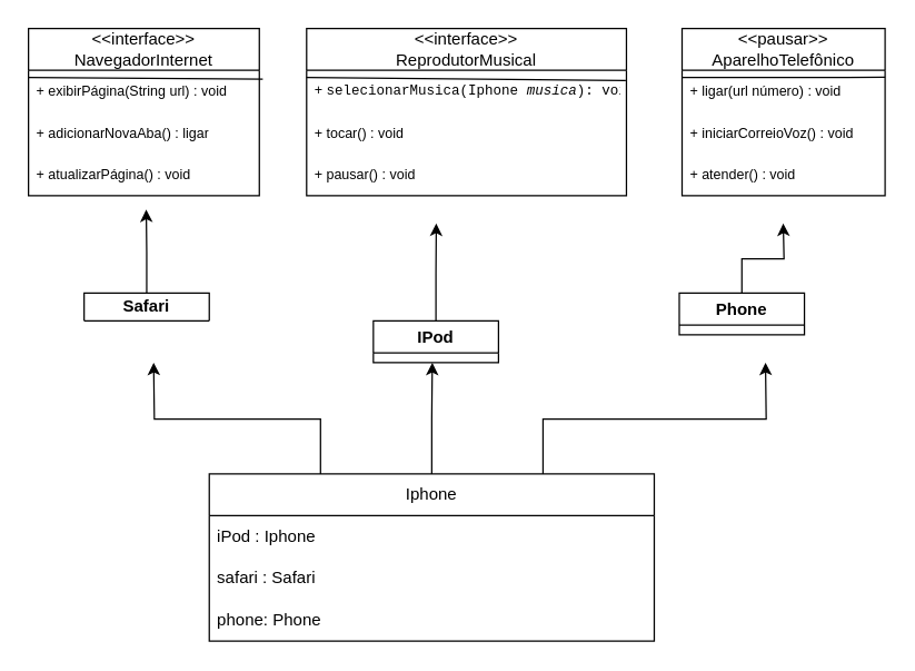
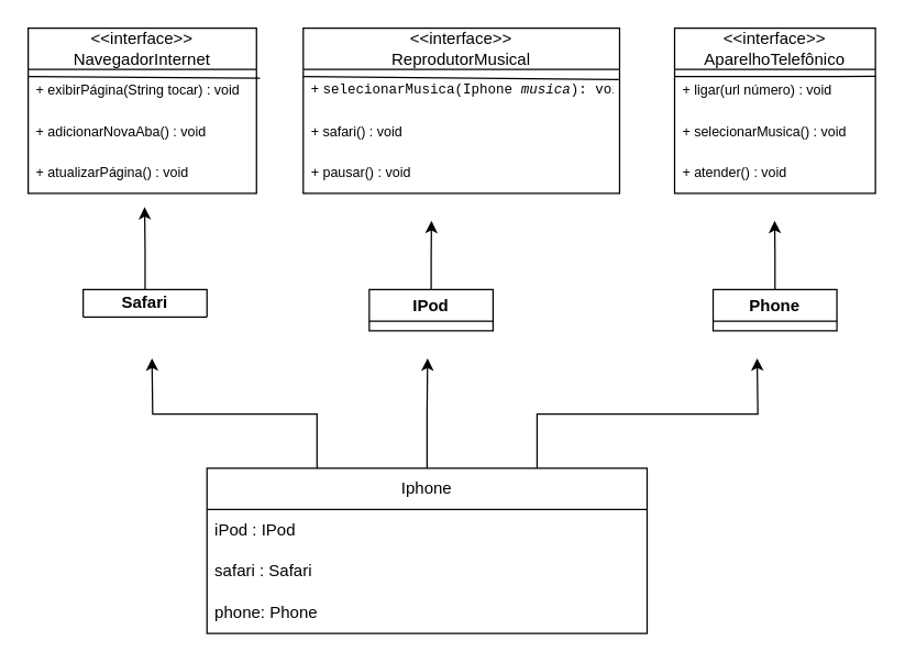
- <mxCell id="7" value="&amp;lt;&amp;lt;pausar&amp;gt;&amp;gt;&lt;div&gt;AparelhoTelefônico&lt;/div&gt;" style="swimlane;fontStyle=0;childLayout=stackLayout;horizontal=1;startSize=30;horizontalStack=0;resizeParent=1;resizeParentMax=0;resizeLast=0;collapsible=1;marginBottom=0;whiteSpace=wrap;html=1;" vertex="1" parent="1"><mxGeometry x="490" y="20" width="146" height="120" as="geometry" /></mxCell>
+ <mxCell id="7" value="&amp;lt;&amp;lt;interface&amp;gt;&amp;gt;&lt;div&gt;AparelhoTelefônico&lt;/div&gt;" style="swimlane;fontStyle=0;childLayout=stackLayout;horizontal=1;startSize=30;horizontalStack=0;resizeParent=1;resizeParentMax=0;resizeLast=0;collapsible=1;marginBottom=0;whiteSpace=wrap;html=1;" vertex="1" parent="1"><mxGeometry x="490" y="20" width="146" height="120" as="geometry" /></mxCell>
- <mxCell id="13" value="&lt;div style=&quot;font-size: 10px;&quot;&gt;&lt;span style=&quot;font-size: 10px;&quot;&gt;+ exibirPágina(String url) : void&lt;/span&gt;&lt;/div&gt;" style="text;strokeColor=none;fillColor=none;align=left;verticalAlign=middle;spacingLeft=4;spacingRight=4;overflow=hidden;points=[[0,0.5],[1,0.5]];portConstraint=eastwest;rotatable=0;whiteSpace=wrap;html=1;fontSize=10;" vertex="1" parent="12"><mxGeometry y="30" width="166" height="30" as="geometry" /></mxCell>
+ <mxCell id="13" value="&lt;div style=&quot;font-size: 10px;&quot;&gt;&lt;span style=&quot;font-size: 10px;&quot;&gt;+ exibirPágina(String tocar) : void&lt;/span&gt;&lt;/div&gt;" style="text;strokeColor=none;fillColor=none;align=left;verticalAlign=middle;spacingLeft=4;spacingRight=4;overflow=hidden;points=[[0,0.5],[1,0.5]];portConstraint=eastwest;rotatable=0;whiteSpace=wrap;html=1;fontSize=10;" vertex="1" parent="12"><mxGeometry y="30" width="166" height="30" as="geometry" /></mxCell>
- <mxCell id="15" value="&lt;div style=&quot;font-size: 10px;&quot;&gt;&lt;span style=&quot;background-color: initial; font-size: 10px;&quot;&gt;+ adicionarNovaAba() : ligar&lt;/span&gt;&lt;/div&gt;" style="text;strokeColor=none;fillColor=none;align=left;verticalAlign=middle;spacingLeft=4;spacingRight=4;overflow=hidden;points=[[0,0.5],[1,0.5]];portConstraint=eastwest;rotatable=0;whiteSpace=wrap;html=1;fontSize=10;" vertex="1" parent="12"><mxGeometry y="60" width="166" height="30" as="geometry" /></mxCell>
+ <mxCell id="15" value="&lt;div style=&quot;font-size: 10px;&quot;&gt;&lt;span style=&quot;background-color: initial; font-size: 10px;&quot;&gt;+ adicionarNovaAba() : void&lt;/span&gt;&lt;/div&gt;" style="text;strokeColor=none;fillColor=none;align=left;verticalAlign=middle;spacingLeft=4;spacingRight=4;overflow=hidden;points=[[0,0.5],[1,0.5]];portConstraint=eastwest;rotatable=0;whiteSpace=wrap;html=1;fontSize=10;" vertex="1" parent="12"><mxGeometry y="60" width="166" height="30" as="geometry" /></mxCell>
- <mxCell id="5" value="&lt;div style=&quot;font-size: 10px;&quot;&gt;&lt;span style=&quot;background-color: initial; font-size: 10px;&quot;&gt;+ tocar() : void&lt;/span&gt;&lt;/div&gt;" style="text;strokeColor=none;fillColor=none;align=left;verticalAlign=middle;spacingLeft=4;spacingRight=4;overflow=hidden;points=[[0,0.5],[1,0.5]];portConstraint=eastwest;rotatable=0;whiteSpace=wrap;html=1;fontSize=10;" vertex="1" parent="2"><mxGeometry y="60" width="230" height="30" as="geometry" /></mxCell>
+ <mxCell id="5" value="&lt;div style=&quot;font-size: 10px;&quot;&gt;&lt;span style=&quot;background-color: initial; font-size: 10px;&quot;&gt;+ safari() : void&lt;/span&gt;&lt;/div&gt;" style="text;strokeColor=none;fillColor=none;align=left;verticalAlign=middle;spacingLeft=4;spacingRight=4;overflow=hidden;points=[[0,0.5],[1,0.5]];portConstraint=eastwest;rotatable=0;whiteSpace=wrap;html=1;fontSize=10;" vertex="1" parent="2"><mxGeometry y="60" width="230" height="30" as="geometry" /></mxCell>
- <mxCell id="10" value="&lt;div style=&quot;font-size: 10px;&quot;&gt;&lt;span style=&quot;background-color: initial; font-size: 10px;&quot;&gt;+ iniciarCorreioVoz() : void&lt;/span&gt;&lt;/div&gt;" style="text;strokeColor=none;fillColor=none;align=left;verticalAlign=middle;spacingLeft=4;spacingRight=4;overflow=hidden;points=[[0,0.5],[1,0.5]];portConstraint=eastwest;rotatable=0;whiteSpace=wrap;html=1;fontSize=10;" vertex="1" parent="7"><mxGeometry y="60" width="146" height="30" as="geometry" /></mxCell>
+ <mxCell id="10" value="&lt;div style=&quot;font-size: 10px;&quot;&gt;&lt;span style=&quot;background-color: initial; font-size: 10px;&quot;&gt;+ selecionarMusica() : void&lt;/span&gt;&lt;/div&gt;" style="text;strokeColor=none;fillColor=none;align=left;verticalAlign=middle;spacingLeft=4;spacingRight=4;overflow=hidden;points=[[0,0.5],[1,0.5]];portConstraint=eastwest;rotatable=0;whiteSpace=wrap;html=1;fontSize=10;" vertex="1" parent="7"><mxGeometry y="60" width="146" height="30" as="geometry" /></mxCell>
- <mxCell id="22" value="Phone" style="swimlane;whiteSpace=wrap;html=1;" vertex="1" parent="1"><mxGeometry x="488" y="210" width="90" height="30" as="geometry" /></mxCell>
+ <mxCell id="22" value="Phone" style="swimlane;whiteSpace=wrap;html=1;" vertex="1" parent="1"><mxGeometry x="518" y="210" width="90" height="30" as="geometry" /></mxCell>
- <mxCell id="20" value="IPod" style="swimlane;whiteSpace=wrap;html=1;" vertex="1" parent="1"><mxGeometry x="268" y="230" width="90" height="30" as="geometry" /></mxCell>
+ <mxCell id="20" value="IPod" style="swimlane;whiteSpace=wrap;html=1;" vertex="1" parent="1"><mxGeometry x="268" y="210" width="90" height="30" as="geometry" /></mxCell>
- <mxCell id="27" value="iPod : Iphone" style="text;strokeColor=none;fillColor=none;align=left;verticalAlign=middle;spacingLeft=4;spacingRight=4;overflow=hidden;points=[[0,0.5],[1,0.5]];portConstraint=eastwest;rotatable=0;whiteSpace=wrap;html=1;" vertex="1" parent="26"><mxGeometry y="30" width="320" height="30" as="geometry" /></mxCell>
+ <mxCell id="27" value="iPod : IPod" style="text;strokeColor=none;fillColor=none;align=left;verticalAlign=middle;spacingLeft=4;spacingRight=4;overflow=hidden;points=[[0,0.5],[1,0.5]];portConstraint=eastwest;rotatable=0;whiteSpace=wrap;html=1;" vertex="1" parent="26"><mxGeometry y="30" width="320" height="30" as="geometry" /></mxCell>
